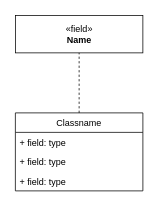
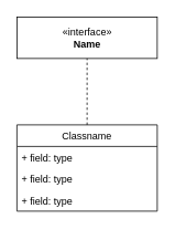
- <mxCell id="2" value="&amp;laquo;field&amp;raquo;&lt;br&gt;&lt;b&gt;Name&lt;/b&gt;" style="html=1;" vertex="1" parent="1"><mxGeometry x="20" y="20" width="170" height="50" as="geometry" /></mxCell>
+ <mxCell id="2" value="&amp;laquo;interface&amp;raquo;&lt;br&gt;&lt;b&gt;Name&lt;/b&gt;" style="html=1;" vertex="1" parent="1"><mxGeometry x="20" y="20" width="170" height="50" as="geometry" /></mxCell>
